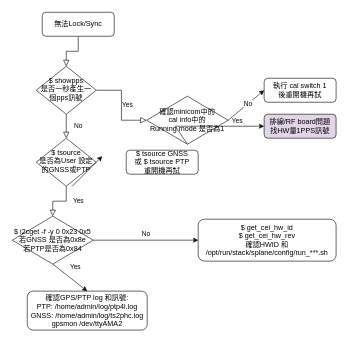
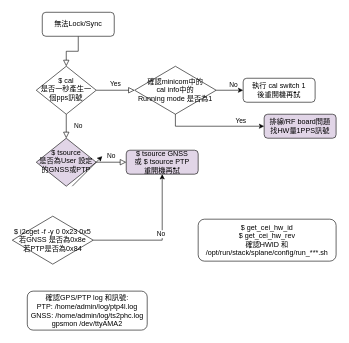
- <mxCell id="6" value="&lt;div&gt;$ showpps&lt;/div&gt;&lt;div&gt;是否一秒產生一個pps訊號&lt;br&gt;&lt;/div&gt;" style="rhombus;whiteSpace=wrap;html=1;shadow=0;fontFamily=Helvetica;fontSize=12;align=center;strokeWidth=1;spacing=6;spacingTop=-4;" parent="1" vertex="1"><mxGeometry x="60" y="110" width="100" height="80" as="geometry" /></mxCell>
+ <mxCell id="6" value="&lt;div&gt;$ cal&lt;/div&gt;&lt;div&gt;是否一秒產生一個pps訊號&lt;br&gt;&lt;/div&gt;" style="rhombus;whiteSpace=wrap;html=1;shadow=0;fontFamily=Helvetica;fontSize=12;align=center;strokeWidth=1;spacing=6;spacingTop=-4;" parent="1" vertex="1"><mxGeometry x="60" y="110" width="100" height="80" as="geometry" /></mxCell>
- <mxCell id="12" value="&lt;div&gt;執行 cal switch 1&lt;/div&gt;&lt;div&gt;後重開機再試&lt;br&gt;&lt;/div&gt;" style="rounded=1;whiteSpace=wrap;html=1;fontSize=12;glass=0;strokeWidth=1;shadow=0;" vertex="1" parent="1"><mxGeometry x="440" y="130" width="120" height="40" as="geometry" /></mxCell>
+ <mxCell id="12" value="&lt;div&gt;執行 cal switch 1&lt;/div&gt;&lt;div&gt;後重開機再試&lt;br&gt;&lt;/div&gt;" style="rounded=1;whiteSpace=wrap;html=1;fontSize=12;glass=0;strokeWidth=1;shadow=0;" vertex="1" parent="1"><mxGeometry x="405" y="130" width="120" height="40" as="geometry" /></mxCell>
- <mxCell id="11" value="&lt;div&gt;確認minicom中的&lt;/div&gt;&lt;div&gt;cal info中的&lt;/div&gt;&lt;div&gt;Running mode 是否為1&lt;br&gt;&lt;/div&gt;" style="rhombus;whiteSpace=wrap;html=1;" vertex="1" parent="1"><mxGeometry x="244" y="160" width="136" height="80" as="geometry" /></mxCell>
+ <mxCell id="11" value="&lt;div&gt;確認minicom中的&lt;/div&gt;&lt;div&gt;cal info中的&lt;/div&gt;&lt;div&gt;Running mode 是否為1&lt;br&gt;&lt;/div&gt;" style="rhombus;whiteSpace=wrap;html=1;" vertex="1" parent="1"><mxGeometry x="224" y="110" width="136" height="80" as="geometry" /></mxCell>
- <mxCell id="9" value="&lt;div&gt;$ tsource&lt;/div&gt;&lt;div&gt;是否為User 設定的GNSS或PTP&lt;br&gt;&lt;/div&gt;" style="rhombus;whiteSpace=wrap;html=1;shadow=0;fontFamily=Helvetica;fontSize=12;align=center;strokeWidth=1;spacing=6;spacingTop=-4;" parent="1" vertex="1"><mxGeometry x="60" y="230" width="100" height="80" as="geometry" /></mxCell>
+ <mxCell id="9" value="&lt;div&gt;$ tsource&lt;/div&gt;&lt;div&gt;是否為User 設定的GNSS或PTP&lt;br&gt;&lt;/div&gt;" style="rhombus;whiteSpace=wrap;html=1;shadow=0;fontFamily=Helvetica;fontSize=12;align=center;strokeWidth=1;spacing=6;spacingTop=-4;fillColor=#e1d5e7;" parent="1" vertex="1"><mxGeometry x="60" y="230" width="100" height="80" as="geometry" /></mxCell>
+ <mxCell id="8" value="No" style="edgeStyle=orthogonalEdgeStyle;rounded=0;html=1;jettySize=auto;orthogonalLoop=1;fontSize=11;endArrow=block;endFill=0;endSize=8;strokeWidth=1;shadow=0;labelBackgroundColor=none;" parent="1" source="9" target="10" edge="1"><mxGeometry y="10" relative="1" as="geometry"><mxPoint as="offset" /></mxGeometry></mxCell>
- <mxCell id="10" value="&lt;div&gt;$ tsource GNSS&lt;/div&gt;&lt;div&gt;或 $ tsource PTP&lt;/div&gt;&lt;div&gt;重開機再試&lt;br&gt;&lt;/div&gt;" style="rounded=1;whiteSpace=wrap;html=1;fontSize=12;glass=0;strokeWidth=1;shadow=0;" parent="1" vertex="1"><mxGeometry x="210" y="250" width="120" height="40" as="geometry" /></mxCell>
+ <mxCell id="10" value="&lt;div&gt;$ tsource GNSS&lt;/div&gt;&lt;div&gt;或 $ tsource PTP&lt;/div&gt;&lt;div&gt;重開機再試&lt;br&gt;&lt;/div&gt;" style="rounded=1;whiteSpace=wrap;html=1;fontSize=12;glass=0;strokeWidth=1;shadow=0;fillColor=#e1d5e7;" parent="1" vertex="1"><mxGeometry x="210" y="250" width="120" height="40" as="geometry" /></mxCell>
- <mxCell id="7" value="Yes" style="rounded=0;html=1;jettySize=auto;orthogonalLoop=1;fontSize=11;endArrow=block;endFill=0;endSize=8;strokeWidth=1;shadow=0;labelBackgroundColor=none;edgeStyle=orthogonalEdgeStyle;entryX=0.5;entryY=0;entryDx=0;entryDy=0;" parent="1" source="9" target="19" edge="1"><mxGeometry x="-0.333" y="20" relative="1" as="geometry"><mxPoint as="offset" /><mxPoint x="100" y="390" as="targetPoint" /></mxGeometry></mxCell>
- <mxCell id="18" value="&lt;div&gt;No&lt;/div&gt;" style="edgeStyle=orthogonalEdgeStyle;rounded=0;orthogonalLoop=1;jettySize=auto;html=1;exitX=1;exitY=0.5;exitDx=0;exitDy=0;entryX=0;entryY=0.5;entryDx=0;entryDy=0;" edge="1" parent="1" source="19" target="20"><mxGeometry y="10" relative="1" as="geometry"><mxPoint as="offset" /></mxGeometry></mxCell>
+ <mxCell id="18" value="&lt;div&gt;No&lt;/div&gt;" style="edgeStyle=orthogonalEdgeStyle;rounded=0;orthogonalLoop=1;jettySize=auto;html=1;exitX=1;exitY=0.5;exitDx=0;exitDy=0;" edge="1" parent="1" source="19" target="10"><mxGeometry y="10" relative="1" as="geometry"><mxPoint as="offset" /></mxGeometry></mxCell>
- <mxCell id="23" value="&lt;div&gt;Yes&lt;/div&gt;" style="endArrow=classic;html=1;rounded=0;entryX=0.5;entryY=0;entryDx=0;entryDy=0;exitX=0.5;exitY=1;exitDx=0;exitDy=0;" edge="1" parent="1" source="19" target="22"><mxGeometry x="-0.111" y="20" width="50" height="50" relative="1" as="geometry"><mxPoint x="120" y="390" as="sourcePoint" /><mxPoint x="170" y="340" as="targetPoint" /><mxPoint as="offset" /></mxGeometry></mxCell>
